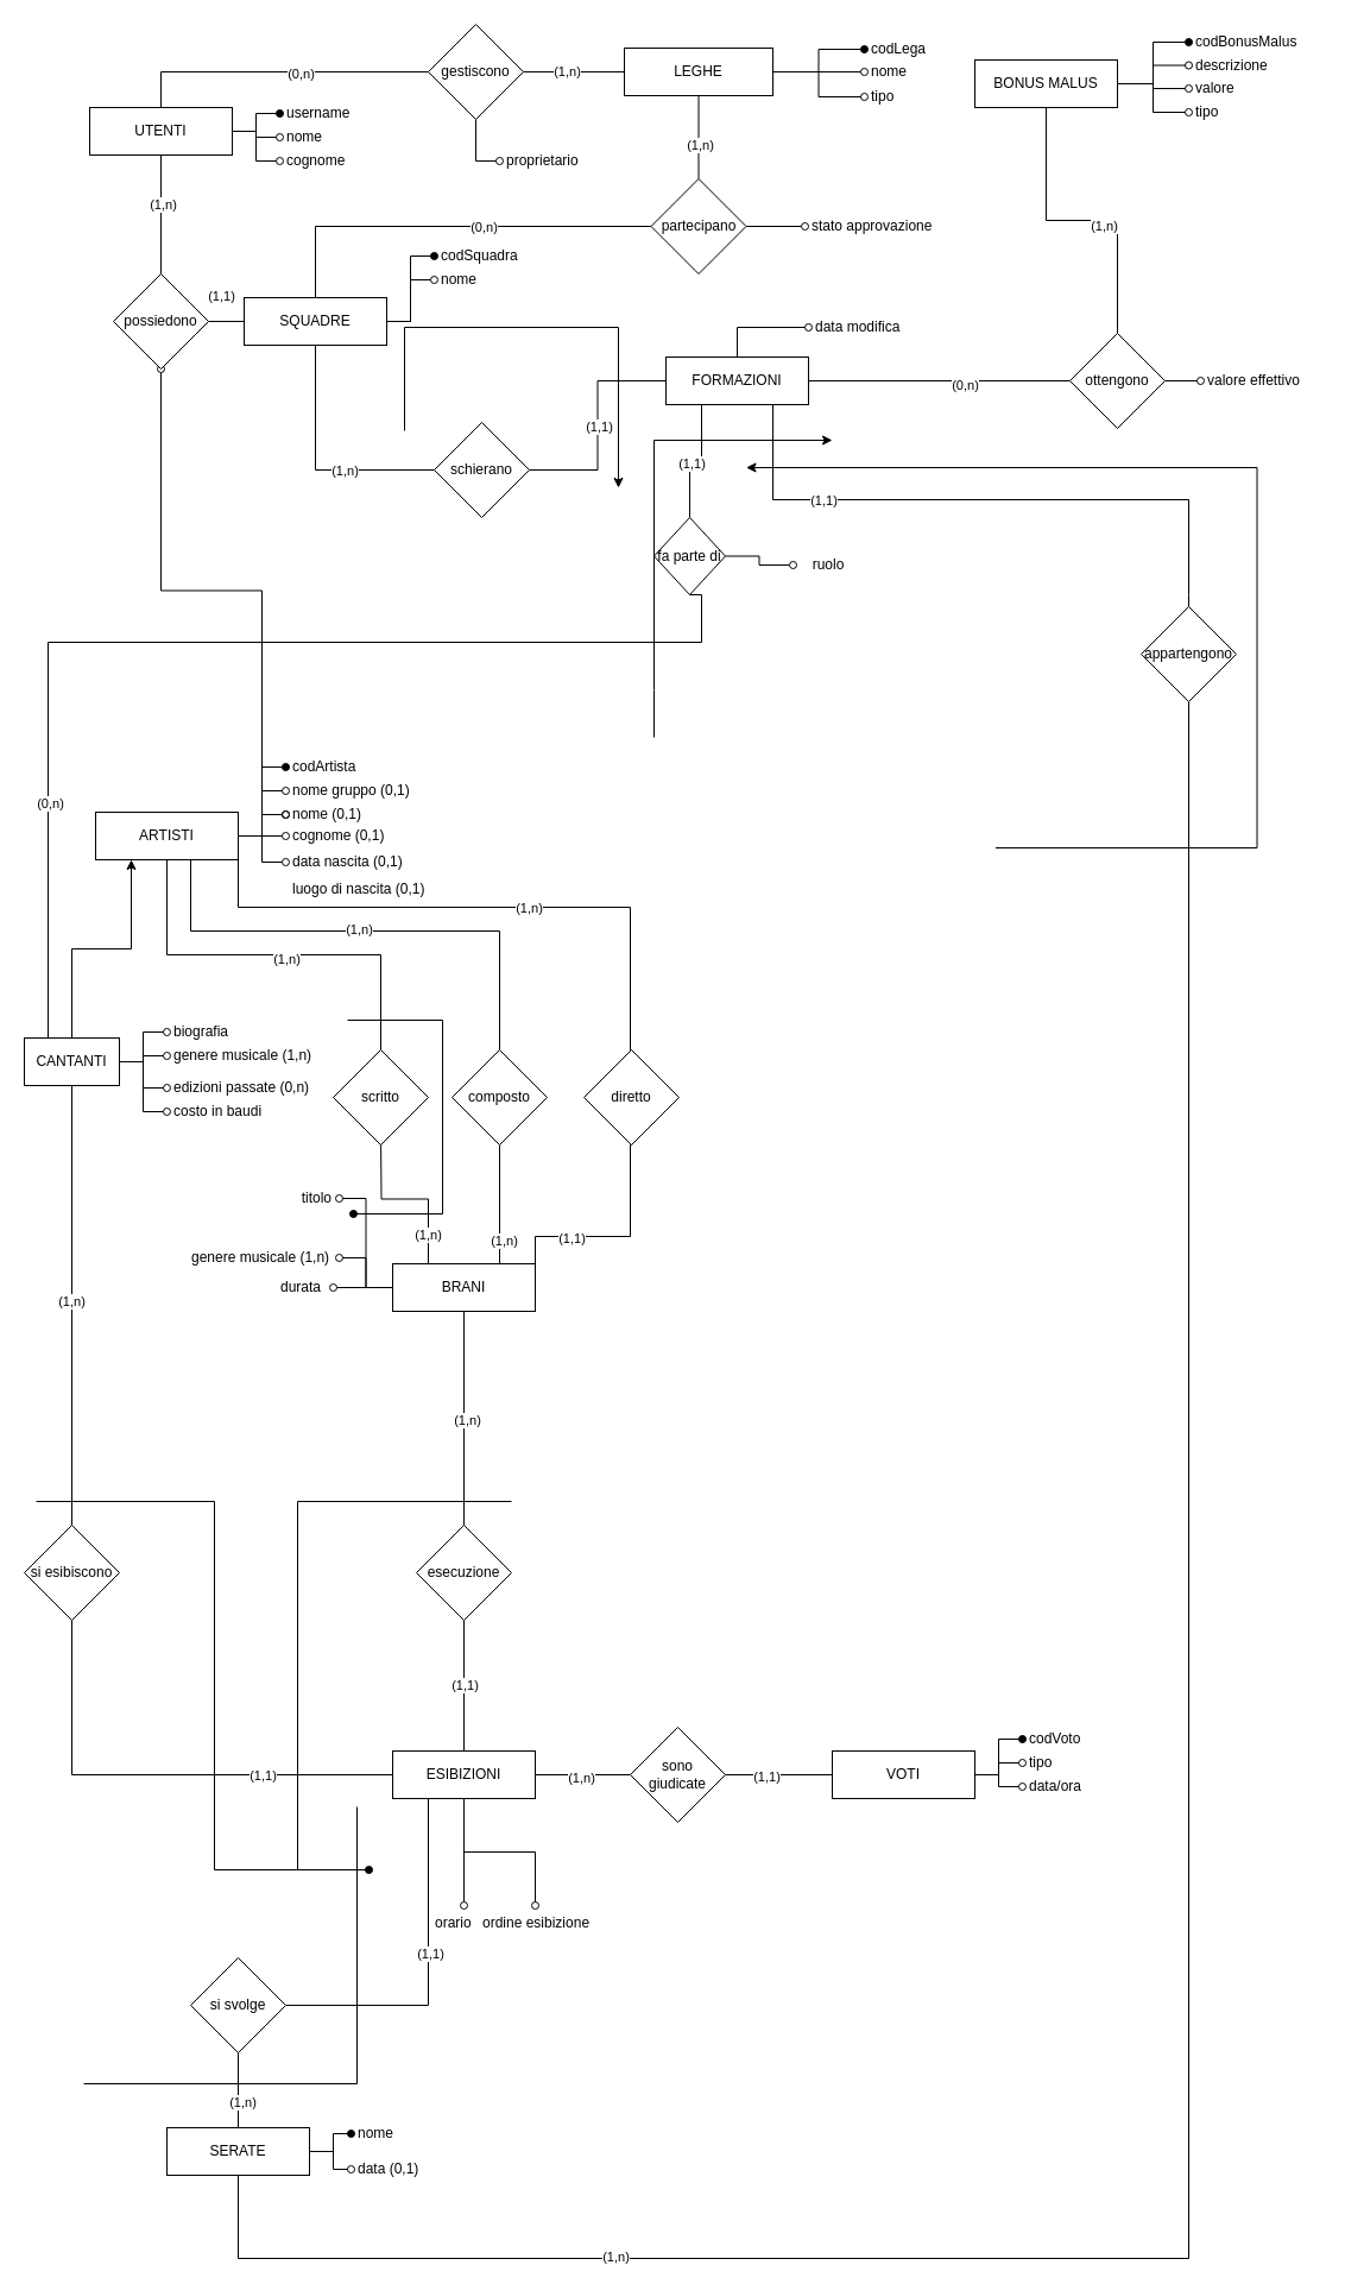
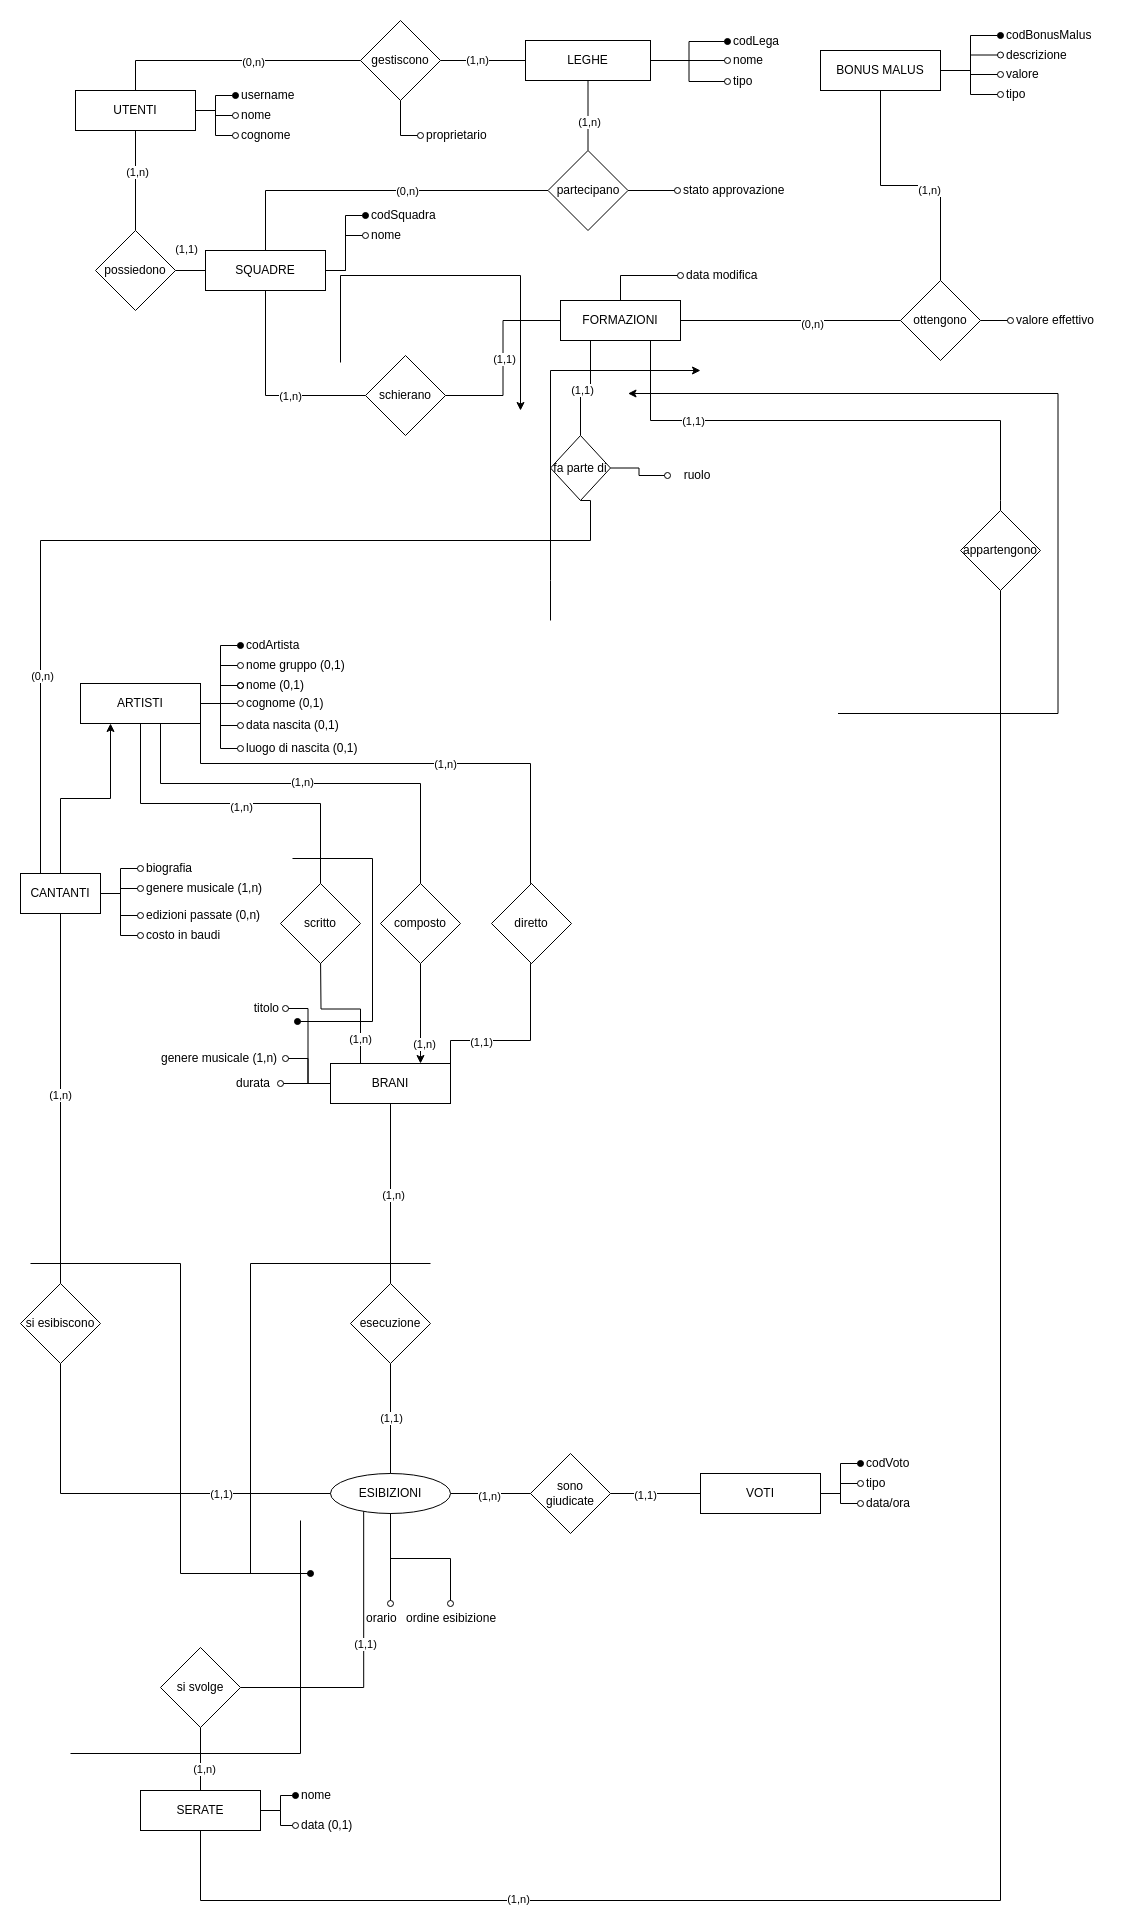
- <mxCell id="10" style="edgeStyle=orthogonalEdgeStyle;rounded=0;orthogonalLoop=1;jettySize=auto;html=1;exitX=1;exitY=0.5;exitDx=0;exitDy=0;align=left;spacingLeft=4;endArrow=oval;endFill=0;" parent="1" source="2" target="70" edge="1"><mxGeometry relative="1" as="geometry" /></mxCell>
+ <mxCell id="10" style="edgeStyle=orthogonalEdgeStyle;rounded=0;orthogonalLoop=1;jettySize=auto;html=1;exitX=1;exitY=0.5;exitDx=0;exitDy=0;entryX=0;entryY=0.5;entryDx=0;entryDy=0;align=left;spacingLeft=4;endArrow=oval;endFill=0;" parent="1" source="2" target="11" edge="1"><mxGeometry relative="1" as="geometry" /></mxCell>
- <mxCell id="100" style="edgeStyle=orthogonalEdgeStyle;rounded=0;orthogonalLoop=1;jettySize=auto;html=1;entryX=0.75;entryY=0;entryDx=0;entryDy=0;endArrow=none;startFill=0;" parent="1" source="102" target="20" edge="1"><mxGeometry relative="1" as="geometry" /></mxCell>
+ <mxCell id="100" style="edgeStyle=orthogonalEdgeStyle;rounded=0;orthogonalLoop=1;jettySize=auto;html=1;entryX=0.75;entryY=0;entryDx=0;entryDy=0;endArrow=classic;startFill=0;" parent="1" source="102" target="20" edge="1"><mxGeometry relative="1" as="geometry" /></mxCell>
- <mxCell id="29" value="ESIBIZIONI" style="rounded=0;whiteSpace=wrap;html=1;" parent="1" vertex="1"><mxGeometry x="330" y="1473" width="120" height="40" as="geometry" /></mxCell>
+ <mxCell id="29" value="ESIBIZIONI" style="ellipse;whiteSpace=wrap;html=1;" parent="1" vertex="1"><mxGeometry x="330" y="1473" width="120" height="40" as="geometry" /></mxCell>
